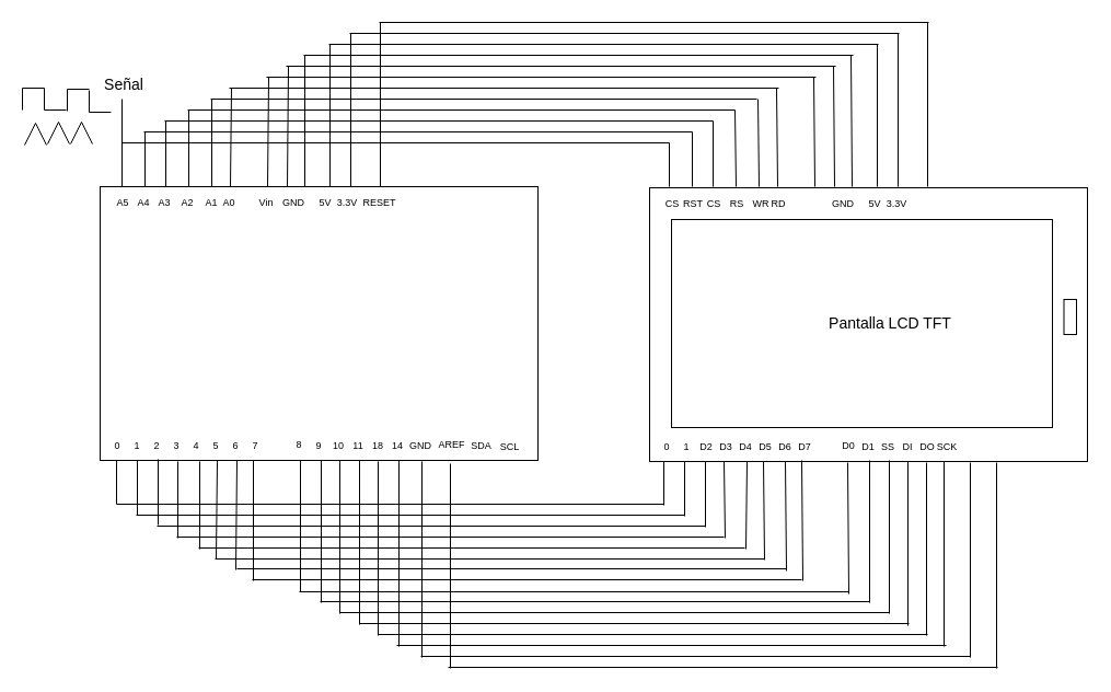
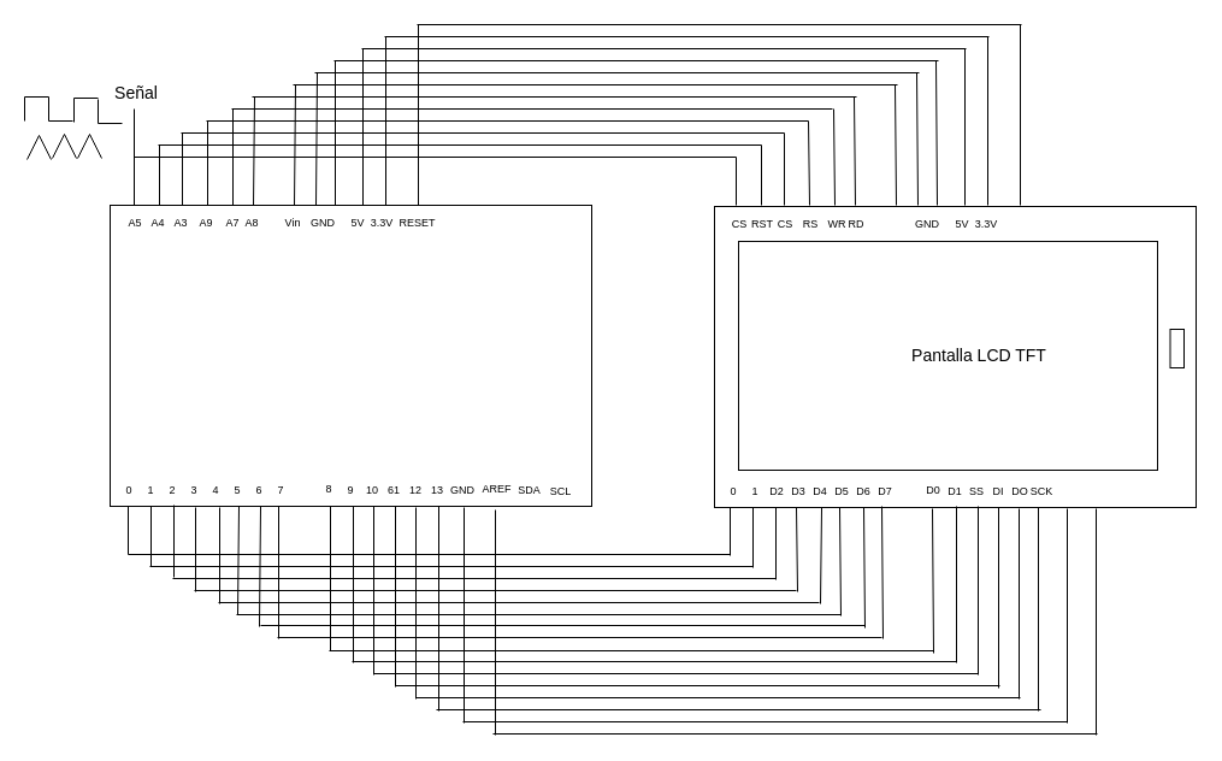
- <mxCell id="6" value="&lt;font style=&quot;font-size: 9px;&quot;&gt;A2&lt;br&gt;&lt;/font&gt;" style="text;html=1;strokeColor=none;fillColor=none;align=center;verticalAlign=middle;whiteSpace=wrap;rounded=0;" vertex="1" parent="1"><mxGeometry x="161" y="169" width="20" height="30" as="geometry" /></mxCell>
+ <mxCell id="6" value="&lt;font style=&quot;font-size: 9px;&quot;&gt;A9&lt;br&gt;&lt;/font&gt;" style="text;html=1;strokeColor=none;fillColor=none;align=center;verticalAlign=middle;whiteSpace=wrap;rounded=0;" vertex="1" parent="1"><mxGeometry x="161" y="169" width="20" height="30" as="geometry" /></mxCell>
- <mxCell id="7" value="&lt;font style=&quot;font-size: 9px;&quot;&gt;A1&lt;br&gt;&lt;/font&gt;" style="text;html=1;strokeColor=none;fillColor=none;align=center;verticalAlign=middle;whiteSpace=wrap;rounded=0;" vertex="1" parent="1"><mxGeometry x="183" y="169" width="20" height="30" as="geometry" /></mxCell>
+ <mxCell id="7" value="&lt;font style=&quot;font-size: 9px;&quot;&gt;A7&lt;br&gt;&lt;/font&gt;" style="text;html=1;strokeColor=none;fillColor=none;align=center;verticalAlign=middle;whiteSpace=wrap;rounded=0;" vertex="1" parent="1"><mxGeometry x="183" y="169" width="20" height="30" as="geometry" /></mxCell>
- <mxCell id="8" value="&lt;font style=&quot;font-size: 9px;&quot;&gt;A0&lt;br&gt;&lt;/font&gt;" style="text;html=1;strokeColor=none;fillColor=none;align=center;verticalAlign=middle;whiteSpace=wrap;rounded=0;" vertex="1" parent="1"><mxGeometry x="199" y="169" width="20" height="30" as="geometry" /></mxCell>
+ <mxCell id="8" value="&lt;font style=&quot;font-size: 9px;&quot;&gt;A8&lt;br&gt;&lt;/font&gt;" style="text;html=1;strokeColor=none;fillColor=none;align=center;verticalAlign=middle;whiteSpace=wrap;rounded=0;" vertex="1" parent="1"><mxGeometry x="199" y="169" width="20" height="30" as="geometry" /></mxCell>
- <mxCell id="25" value="&lt;font style=&quot;font-size: 9px;&quot;&gt;11&lt;/font&gt;" style="text;html=1;strokeColor=none;fillColor=none;align=center;verticalAlign=middle;whiteSpace=wrap;rounded=0;" vertex="1" parent="1"><mxGeometry x="309" y="391" width="36" height="30" as="geometry" /></mxCell>
+ <mxCell id="25" value="&lt;font style=&quot;font-size: 9px;&quot;&gt;61&lt;/font&gt;" style="text;html=1;strokeColor=none;fillColor=none;align=center;verticalAlign=middle;whiteSpace=wrap;rounded=0;" vertex="1" parent="1"><mxGeometry x="309" y="391" width="36" height="30" as="geometry" /></mxCell>
- <mxCell id="26" value="&lt;font style=&quot;font-size: 9px;&quot;&gt;18&lt;/font&gt;" style="text;html=1;strokeColor=none;fillColor=none;align=center;verticalAlign=middle;whiteSpace=wrap;rounded=0;" vertex="1" parent="1"><mxGeometry x="327" y="391" width="36" height="30" as="geometry" /></mxCell>
+ <mxCell id="26" value="&lt;font style=&quot;font-size: 9px;&quot;&gt;12&lt;/font&gt;" style="text;html=1;strokeColor=none;fillColor=none;align=center;verticalAlign=middle;whiteSpace=wrap;rounded=0;" vertex="1" parent="1"><mxGeometry x="327" y="391" width="36" height="30" as="geometry" /></mxCell>
- <mxCell id="27" value="&lt;font style=&quot;font-size: 9px;&quot;&gt;14&lt;/font&gt;" style="text;html=1;strokeColor=none;fillColor=none;align=center;verticalAlign=middle;whiteSpace=wrap;rounded=0;" vertex="1" parent="1"><mxGeometry x="345" y="391" width="36" height="30" as="geometry" /></mxCell>
+ <mxCell id="27" value="&lt;font style=&quot;font-size: 9px;&quot;&gt;13&lt;/font&gt;" style="text;html=1;strokeColor=none;fillColor=none;align=center;verticalAlign=middle;whiteSpace=wrap;rounded=0;" vertex="1" parent="1"><mxGeometry x="345" y="391" width="36" height="30" as="geometry" /></mxCell>
